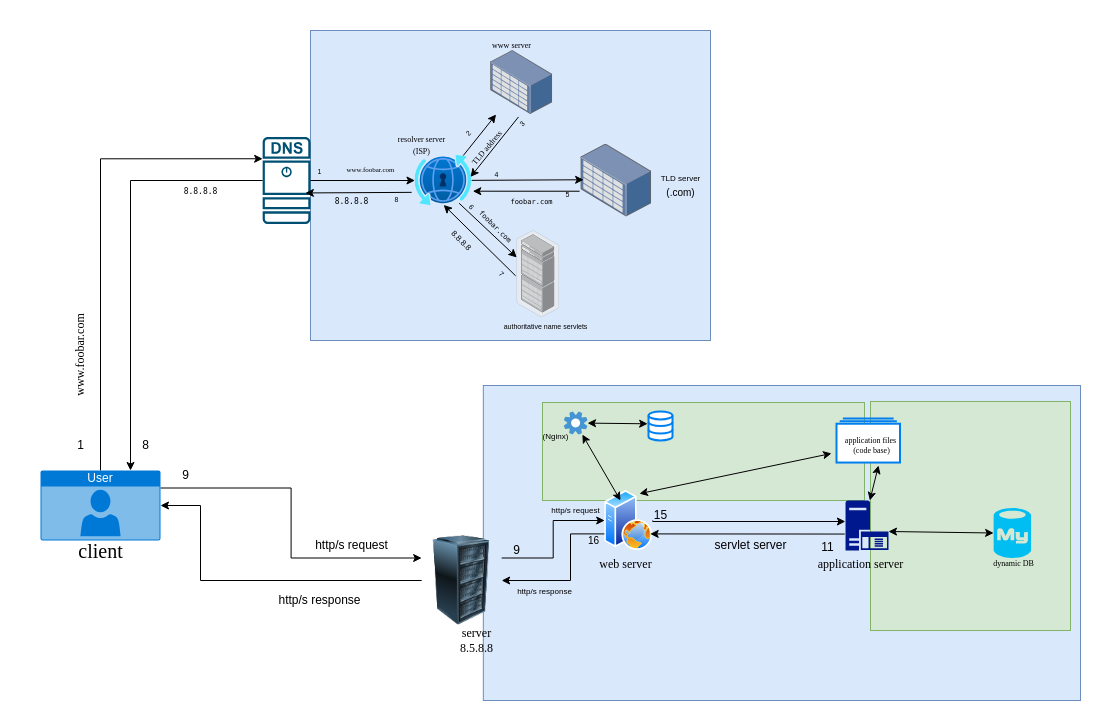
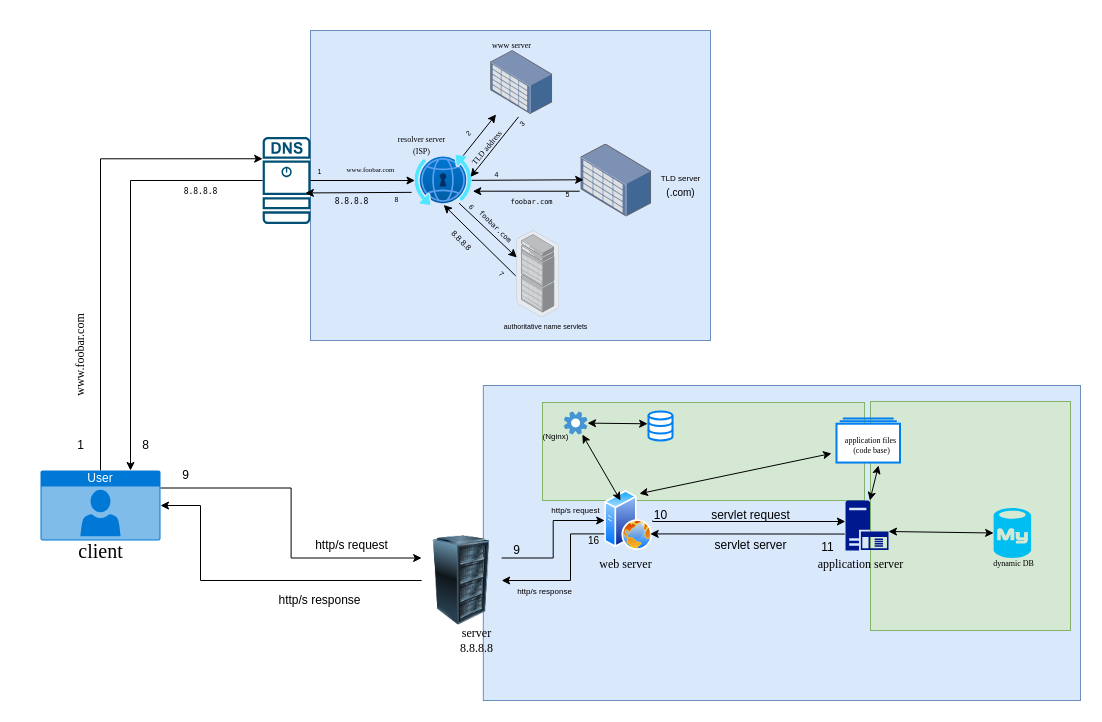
- <mxCell id="67" value="&lt;div&gt;15&lt;/div&gt;" style="text;html=1;align=center;verticalAlign=middle;resizable=0;points=[];autosize=1;strokeColor=none;fillColor=none;" vertex="1" parent="1"><mxGeometry x="640" y="500" width="40" height="30" as="geometry" /></mxCell>
+ <mxCell id="67" value="&lt;div&gt;10&lt;/div&gt;" style="text;html=1;align=center;verticalAlign=middle;resizable=0;points=[];autosize=1;strokeColor=none;fillColor=none;" vertex="1" parent="1"><mxGeometry x="640" y="500" width="40" height="30" as="geometry" /></mxCell>
+ <mxCell id="68" value="servlet request" style="text;html=1;align=center;verticalAlign=middle;resizable=0;points=[];autosize=1;strokeColor=none;fillColor=none;" vertex="1" parent="1"><mxGeometry x="700" y="500" width="100" height="30" as="geometry" /></mxCell>
- <mxCell id="19" value="server&lt;br style=&quot;font-size: 12px;&quot;&gt;8.5.8.8" style="text;html=1;align=center;verticalAlign=middle;resizable=0;points=[];autosize=1;strokeColor=none;fillColor=none;fontSize=12;fontFamily=Verdana;rounded=0;" vertex="1" parent="1"><mxGeometry x="441.16" y="620" width="70" height="40" as="geometry" /></mxCell>
+ <mxCell id="19" value="server&lt;br style=&quot;font-size: 12px;&quot;&gt;8.8.8.8" style="text;html=1;align=center;verticalAlign=middle;resizable=0;points=[];autosize=1;strokeColor=none;fillColor=none;fontSize=12;fontFamily=Verdana;rounded=0;" vertex="1" parent="1"><mxGeometry x="441.16" y="620" width="70" height="40" as="geometry" /></mxCell>
